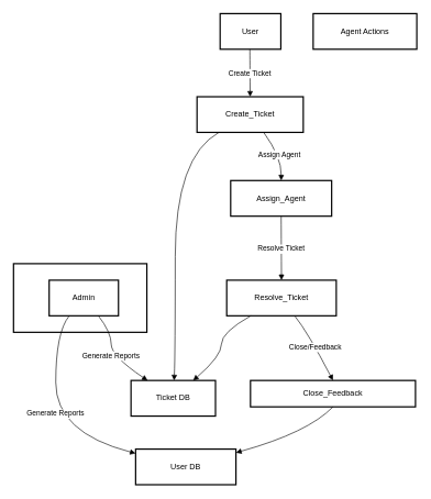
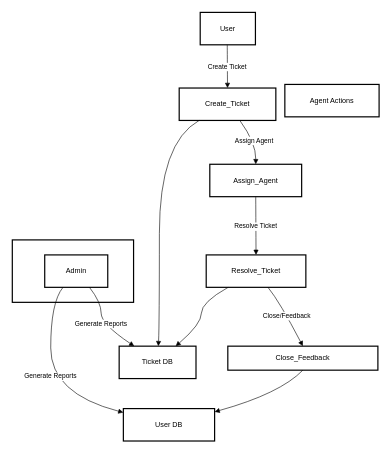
- <mxCell id="9" value="Agent Actions" style="whiteSpace=wrap;strokeWidth=2;" vertex="1" parent="1"><mxGeometry x="474" y="20" width="157" height="54" as="geometry" /></mxCell>
+ <mxCell id="9" value="Agent Actions" style="whiteSpace=wrap;strokeWidth=2;" vertex="1" parent="1"><mxGeometry x="474" y="140" width="157" height="54" as="geometry" /></mxCell>
